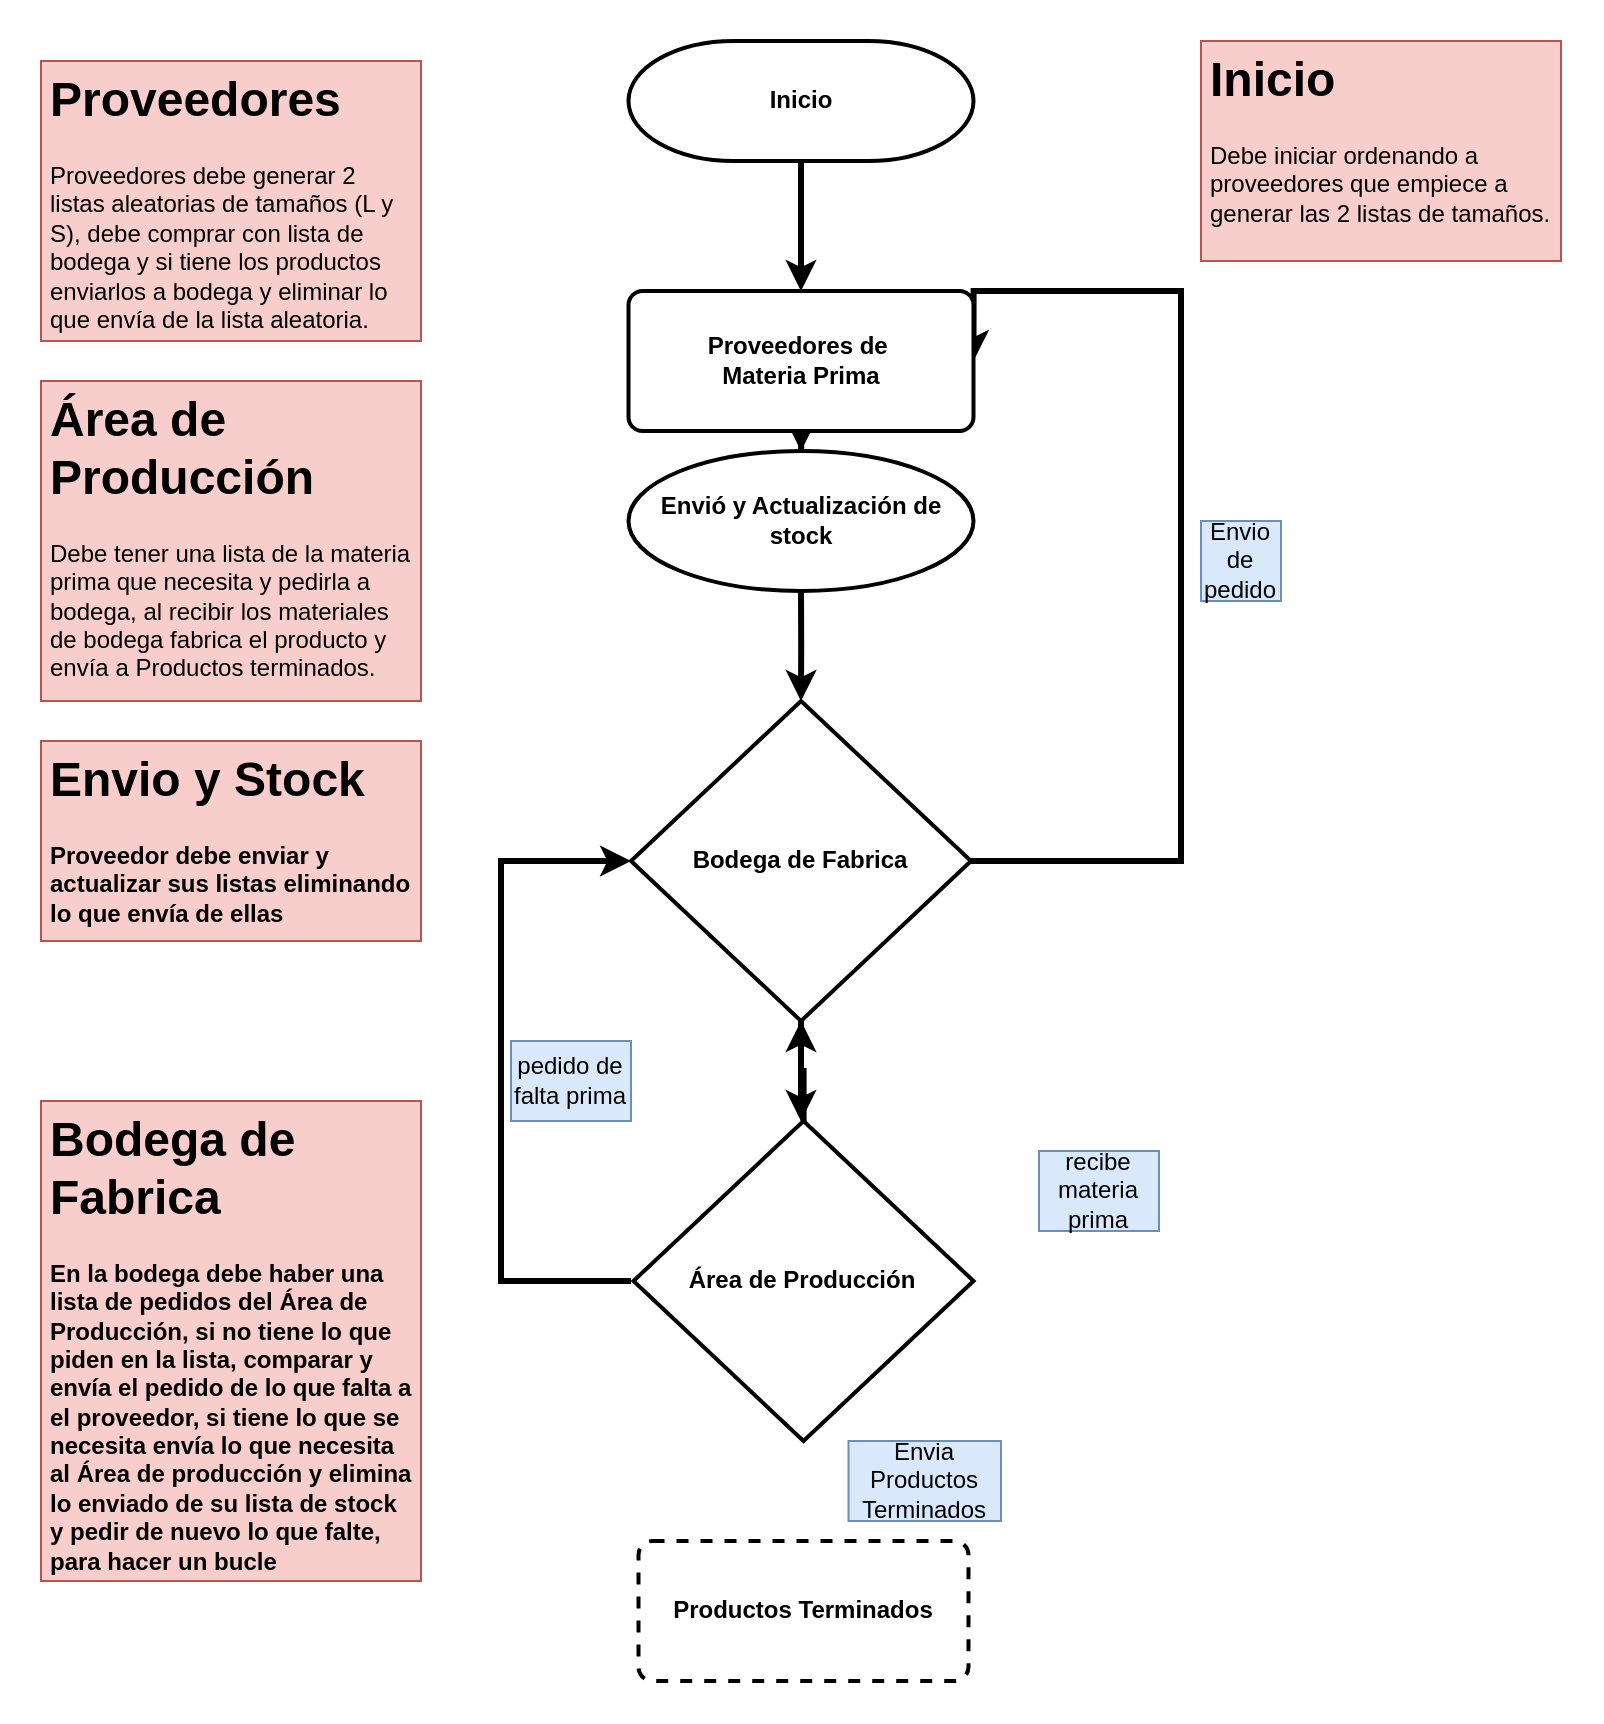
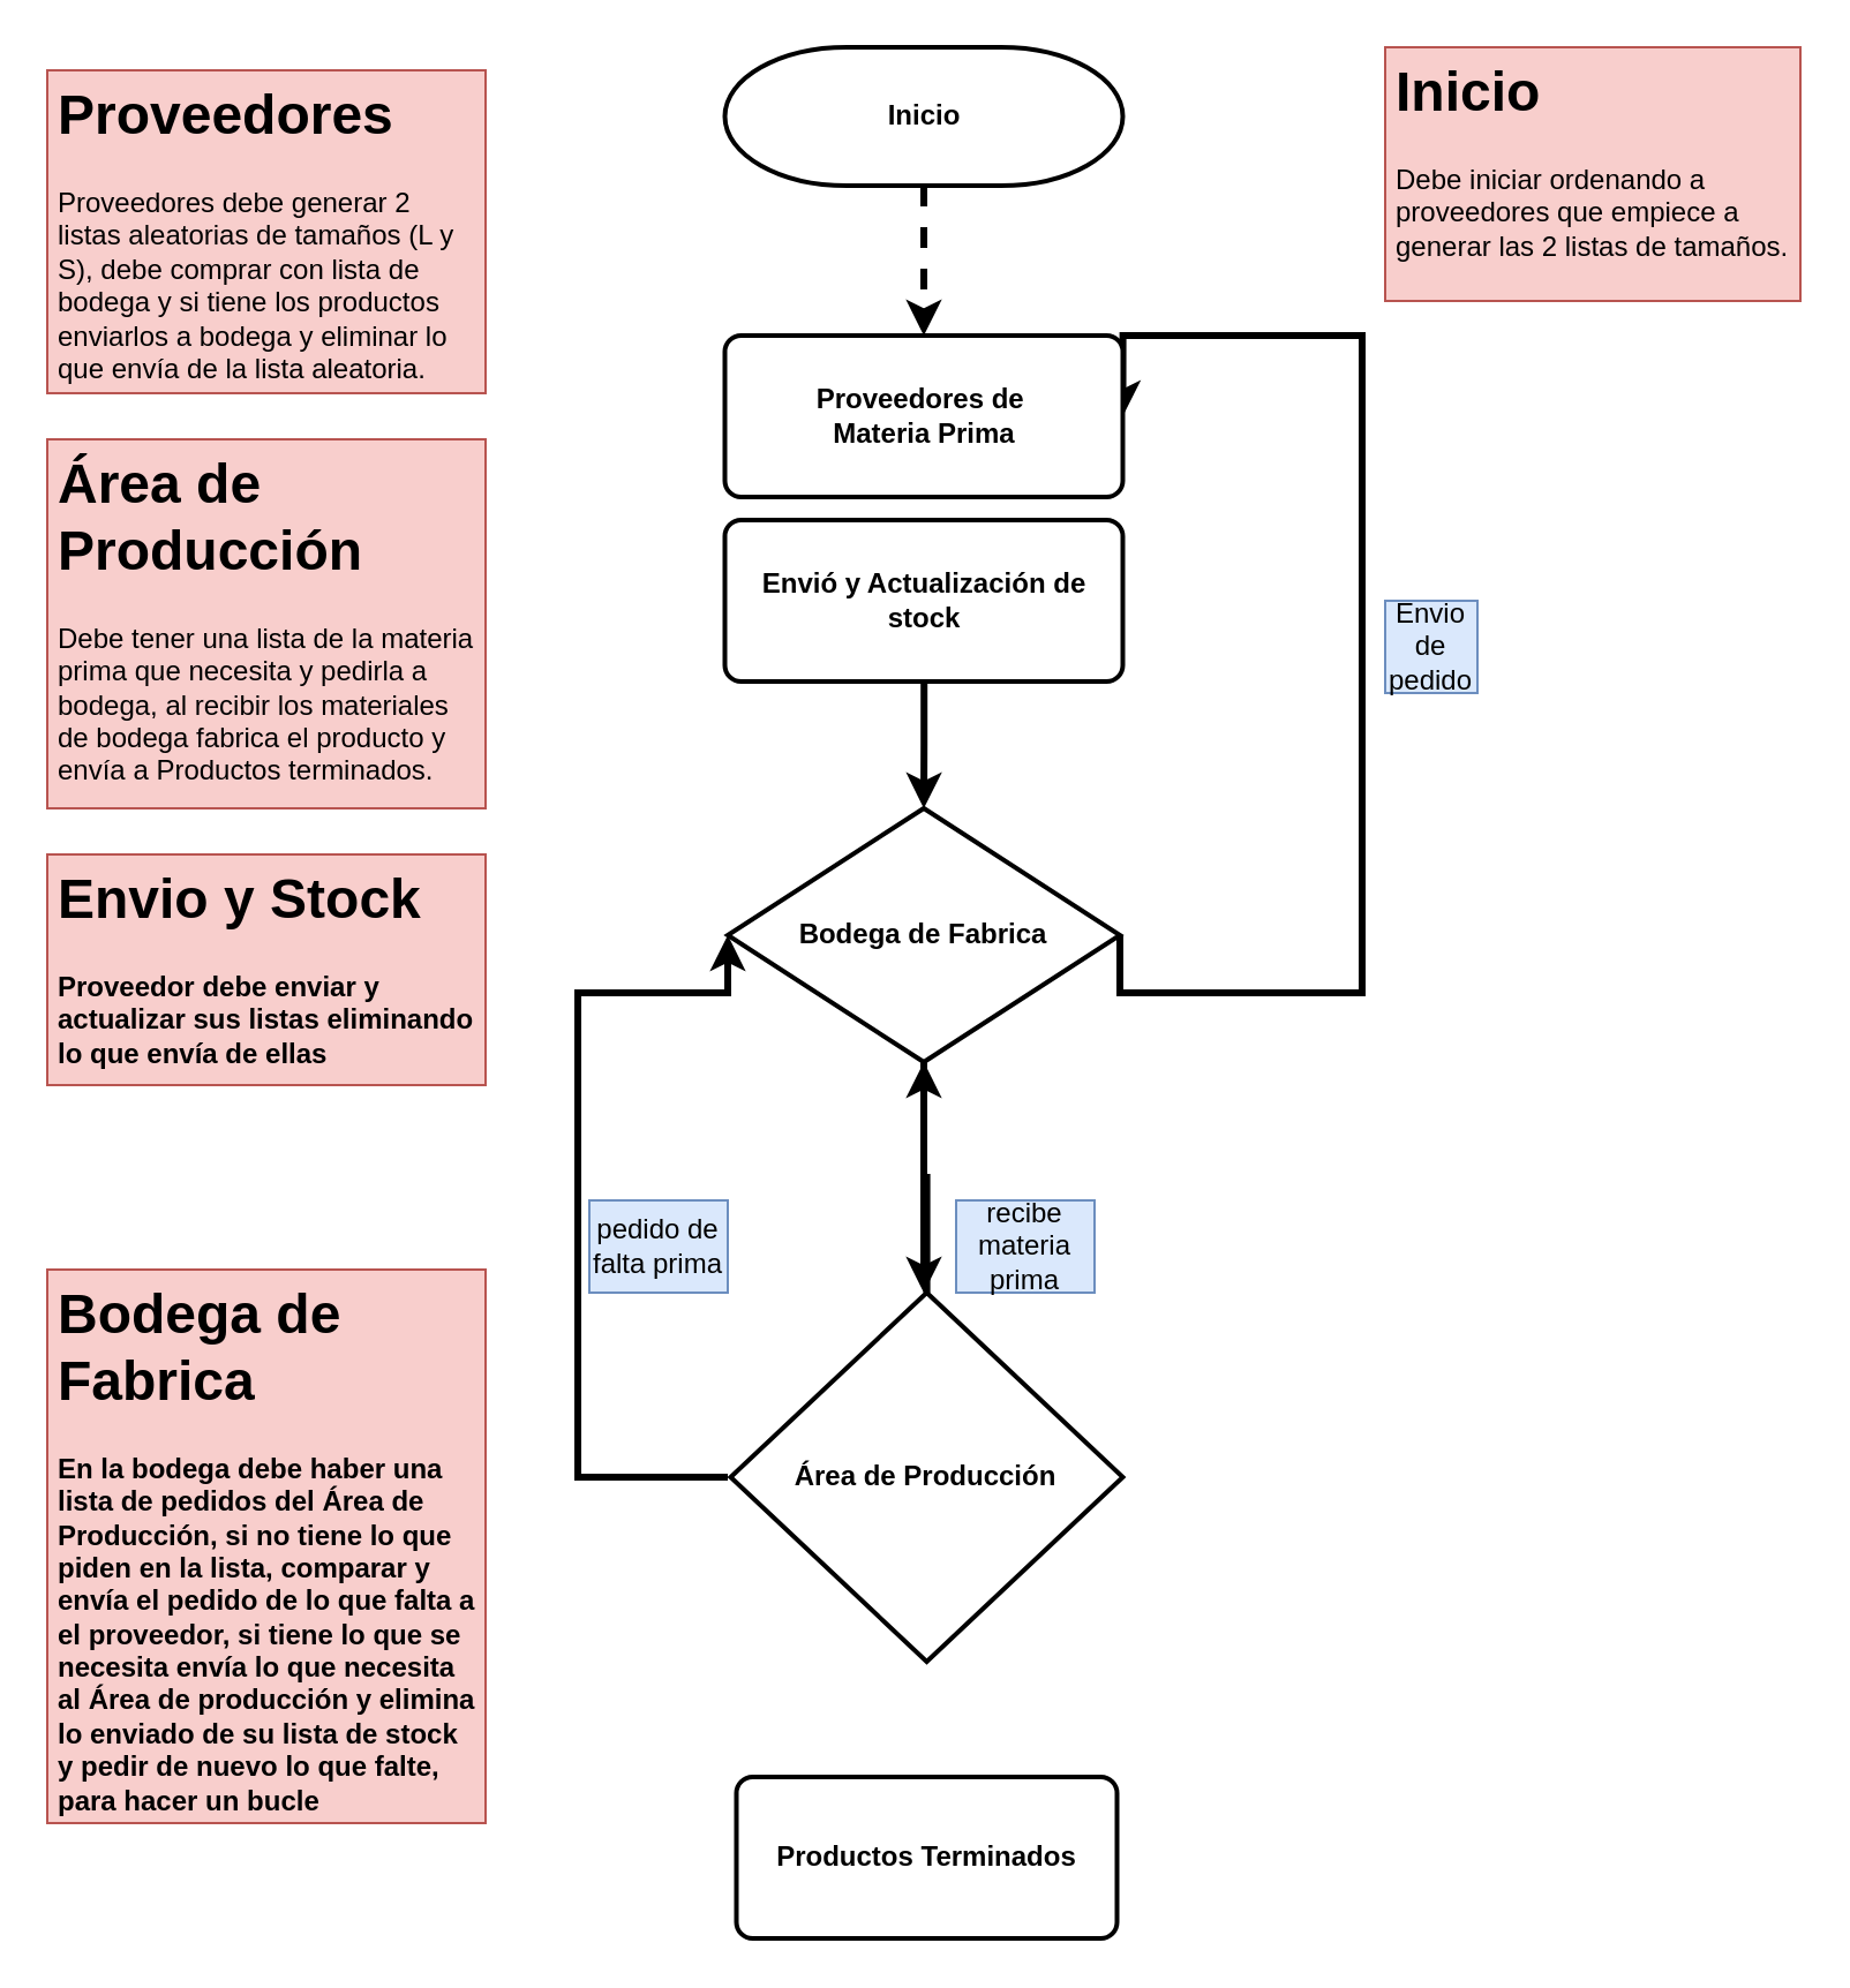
- <mxCell id="15" style="edgeStyle=orthogonalEdgeStyle;rounded=0;orthogonalLoop=1;jettySize=auto;html=1;exitX=0.5;exitY=1;exitDx=0;exitDy=0;exitPerimeter=0;entryX=0.5;entryY=0;entryDx=0;entryDy=0;strokeWidth=3;" edge="1" parent="1" source="16" target="6"><mxGeometry relative="1" as="geometry" /></mxCell>
+ <mxCell id="15" style="edgeStyle=orthogonalEdgeStyle;rounded=0;orthogonalLoop=1;jettySize=auto;html=1;exitX=0.5;exitY=1;exitDx=0;exitDy=0;exitPerimeter=0;entryX=0.5;entryY=0;entryDx=0;entryDy=0;strokeWidth=3;dashed=1;" edge="1" parent="1" source="16" target="6"><mxGeometry relative="1" as="geometry" /></mxCell>
- <mxCell id="5" value="" style="edgeStyle=orthogonalEdgeStyle;rounded=0;orthogonalLoop=1;jettySize=auto;html=1;strokeWidth=3;" edge="1" parent="1" source="6" target="12"><mxGeometry relative="1" as="geometry" /></mxCell>
- <mxCell id="12" value="Envió y Actualización de stock" style="ellipse;whiteSpace=wrap;html=1;absoluteArcSize=1;arcSize=14;strokeWidth=2;fontStyle=1;" vertex="1" parent="1"><mxGeometry x="313.75" y="225" width="172.5" height="70" as="geometry" /></mxCell>
+ <mxCell id="12" value="Envió y Actualización de stock" style="rounded=1;whiteSpace=wrap;html=1;absoluteArcSize=1;arcSize=14;strokeWidth=2;fontStyle=1" vertex="1" parent="1"><mxGeometry x="313.75" y="225" width="172.5" height="70" as="geometry" /></mxCell>
- <mxCell id="4" value="Bodega de Fabrica" style="strokeWidth=2;html=1;shape=mxgraph.flowchart.decision;whiteSpace=wrap;fontStyle=1" parent="1" vertex="1"><mxGeometry x="315" y="350" width="170" height="160" as="geometry" /></mxCell>
+ <mxCell id="4" value="Bodega de Fabrica" style="strokeWidth=2;html=1;shape=mxgraph.flowchart.decision;whiteSpace=wrap;fontStyle=1" parent="1" vertex="1"><mxGeometry x="315" y="350" width="170" height="110" as="geometry" /></mxCell>
- <mxCell id="23" value="recibe materia prima" style="text;html=1;strokeColor=#6c8ebf;fillColor=#dae8fc;align=center;verticalAlign=middle;whiteSpace=wrap;rounded=0;" vertex="1" parent="1"><mxGeometry x="519" y="575" width="60" height="40" as="geometry" /></mxCell>
+ <mxCell id="23" value="recibe materia prima" style="text;html=1;strokeColor=#6c8ebf;fillColor=#dae8fc;align=center;verticalAlign=middle;whiteSpace=wrap;rounded=0;" vertex="1" parent="1"><mxGeometry x="414" y="520" width="60" height="40" as="geometry" /></mxCell>
- <mxCell id="22" value="Envia Productos Terminados" style="text;html=1;strokeColor=#6c8ebf;fillColor=#dae8fc;align=center;verticalAlign=middle;whiteSpace=wrap;rounded=0;" vertex="1" parent="1"><mxGeometry x="423.75" y="720" width="76.25" height="40" as="geometry" /></mxCell>
- <mxCell id="14" value="Productos Terminados" style="rounded=1;whiteSpace=wrap;html=1;absoluteArcSize=1;arcSize=14;strokeWidth=2;fontStyle=1;dashed=1;" vertex="1" parent="1"><mxGeometry x="318.75" y="770" width="165" height="70" as="geometry" /></mxCell>
+ <mxCell id="14" value="Productos Terminados" style="rounded=1;whiteSpace=wrap;html=1;absoluteArcSize=1;arcSize=14;strokeWidth=2;fontStyle=1" vertex="1" parent="1"><mxGeometry x="318.75" y="770" width="165" height="70" as="geometry" /></mxCell>
